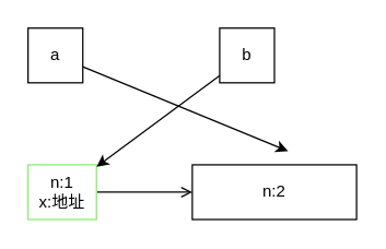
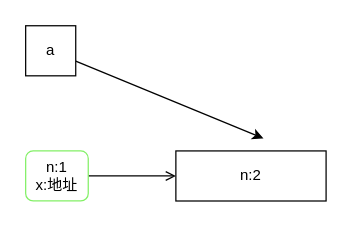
- <mxCell id="7" value="b" style="whiteSpace=wrap;html=1;aspect=fixed;" vertex="1" parent="1"><mxGeometry x="160" y="20" width="40" height="40" as="geometry" /></mxCell>
- <mxCell id="6" value="" style="edgeStyle=none;html=1;" edge="1" parent="1" source="7" target="5"><mxGeometry relative="1" as="geometry" /></mxCell>
- <mxCell id="5" value="n:1&lt;br&gt;x:地址" style="rounded=0;whiteSpace=wrap;html=1;strokeColor=#83F067;" vertex="1" parent="1"><mxGeometry y="120" width="50" height="40" as="geometry" x="20" /></mxCell>
+ <mxCell id="5" value="n:1&lt;br&gt;x:地址" style="whiteSpace=wrap;html=1;strokeColor=#83F067;rounded=1;" vertex="1" parent="1"><mxGeometry y="120" width="50" height="40" as="geometry" x="20" /></mxCell>
